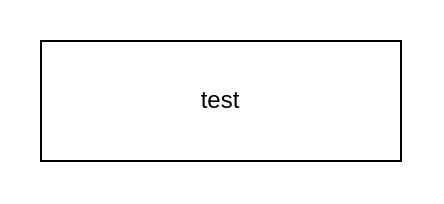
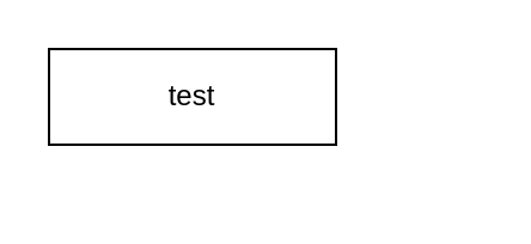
- <mxCell id="2" value="test" style="rounded=0;whiteSpace=wrap;html=1;" vertex="1" parent="1"><mxGeometry x="20" y="20" width="180" height="60" as="geometry" /></mxCell>
+ <mxCell id="2" value="test" style="rounded=0;whiteSpace=wrap;html=1;" vertex="1" parent="1"><mxGeometry x="20" y="20" width="120" height="40" as="geometry" /></mxCell>
